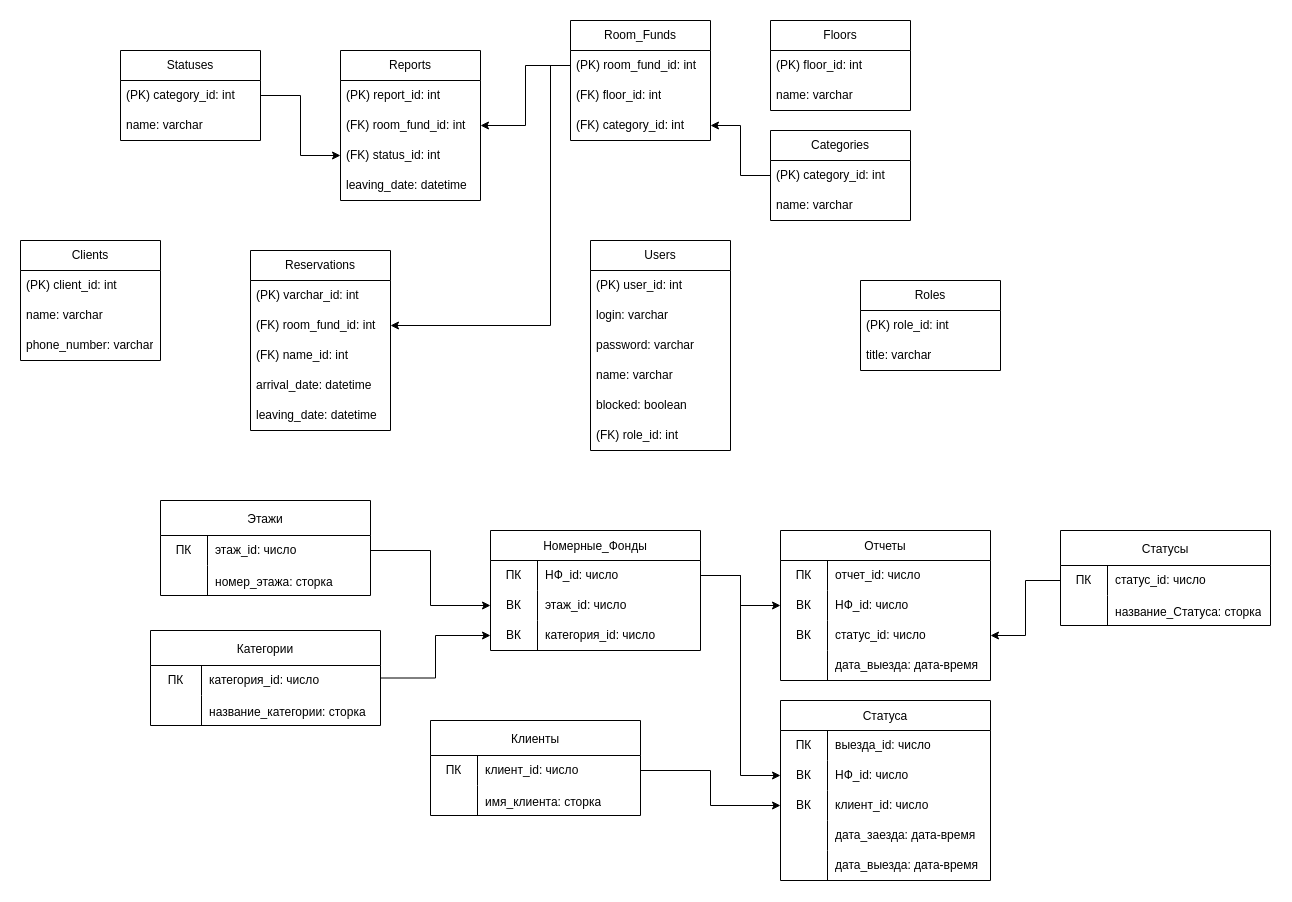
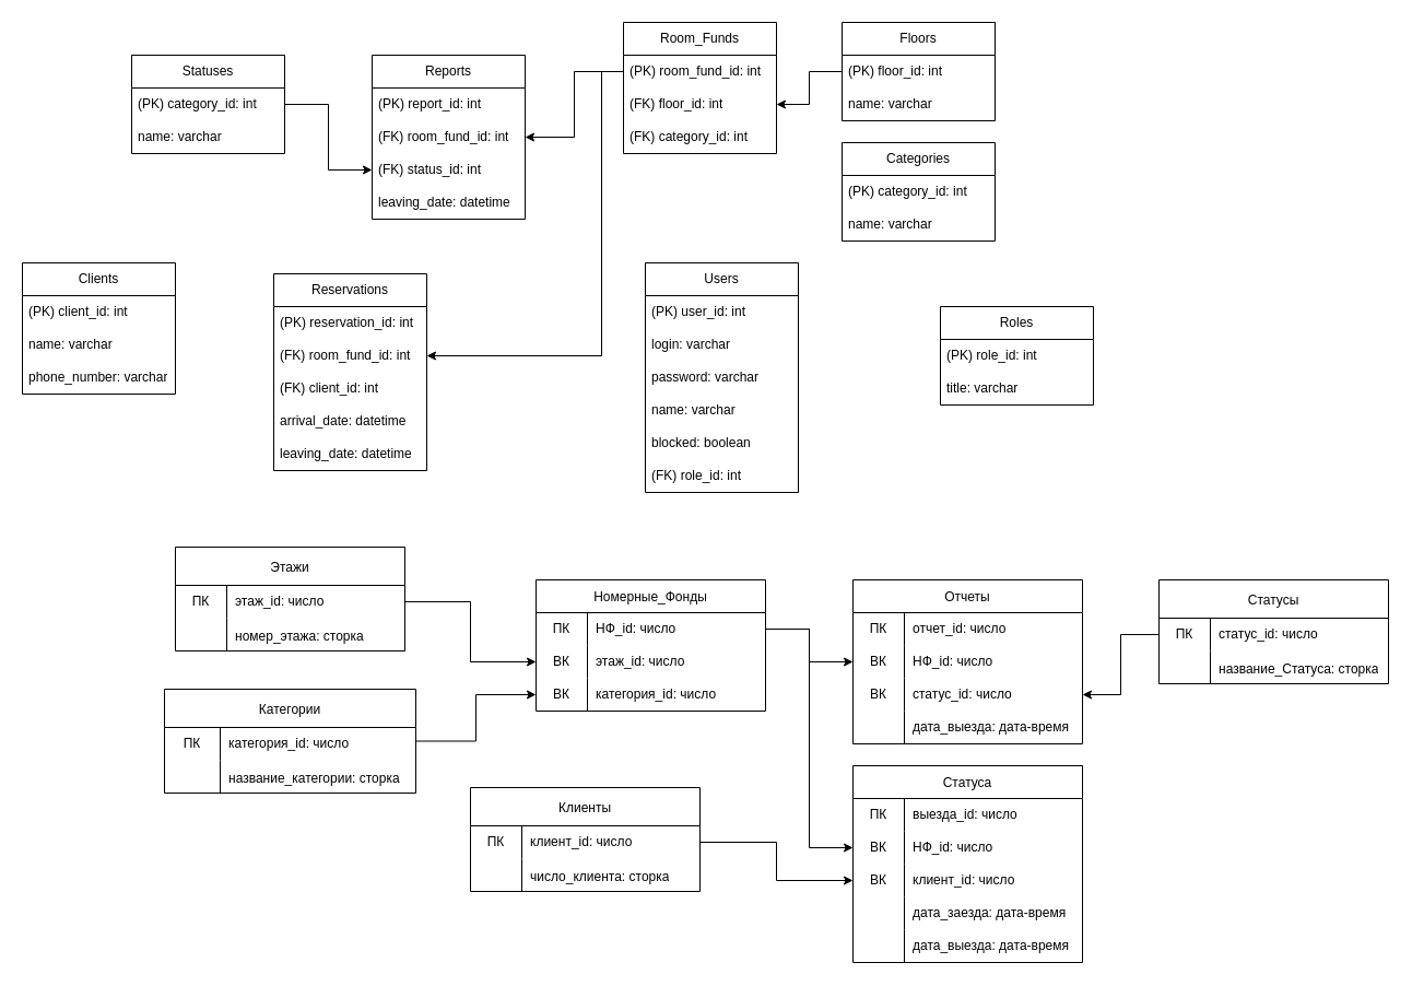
+ <mxCell id="13" style="edgeStyle=orthogonalEdgeStyle;rounded=0;orthogonalLoop=1;jettySize=auto;html=1;entryX=1;entryY=0.5;entryDx=0;entryDy=0;" parent="1" source="7" target="4" edge="1"><mxGeometry relative="1" as="geometry" /></mxCell>
- <mxCell id="9" style="edgeStyle=orthogonalEdgeStyle;rounded=0;orthogonalLoop=1;jettySize=auto;html=1;" parent="1" source="10" target="5" edge="1"><mxGeometry relative="1" as="geometry" /></mxCell>
- <mxCell id="25" value="(PK) varchar_id: int&amp;nbsp;" style="text;strokeColor=none;fillColor=none;align=left;verticalAlign=middle;spacingLeft=4;spacingRight=4;overflow=hidden;points=[[0,0.5],[1,0.5]];portConstraint=eastwest;rotatable=0;whiteSpace=wrap;html=1;" parent="24" vertex="1"><mxGeometry y="30" width="140" height="30" as="geometry" /></mxCell>
+ <mxCell id="25" value="(PK) reservation_id: int&amp;nbsp;" style="text;strokeColor=none;fillColor=none;align=left;verticalAlign=middle;spacingLeft=4;spacingRight=4;overflow=hidden;points=[[0,0.5],[1,0.5]];portConstraint=eastwest;rotatable=0;whiteSpace=wrap;html=1;" parent="24" vertex="1"><mxGeometry y="30" width="140" height="30" as="geometry" /></mxCell>
- <mxCell id="27" value="(FK) name_id: int" style="text;strokeColor=none;fillColor=none;align=left;verticalAlign=middle;spacingLeft=4;spacingRight=4;overflow=hidden;points=[[0,0.5],[1,0.5]];portConstraint=eastwest;rotatable=0;whiteSpace=wrap;html=1;" parent="24" vertex="1"><mxGeometry y="90" width="140" height="30" as="geometry" /></mxCell>
+ <mxCell id="27" value="(FK) client_id: int" style="text;strokeColor=none;fillColor=none;align=left;verticalAlign=middle;spacingLeft=4;spacingRight=4;overflow=hidden;points=[[0,0.5],[1,0.5]];portConstraint=eastwest;rotatable=0;whiteSpace=wrap;html=1;" parent="24" vertex="1"><mxGeometry y="90" width="140" height="30" as="geometry" /></mxCell>
- <mxCell id="114" value="&lt;font style=&quot;font-size: 12px;&quot;&gt;имя_клиента: сторка&lt;/font&gt;" style="shape=partialRectangle;html=1;whiteSpace=wrap;connectable=0;fillColor=none;top=0;left=0;bottom=0;right=0;align=left;spacingLeft=6;overflow=hidden;strokeColor=inherit;fontSize=16;" vertex="1" parent="112"><mxGeometry x="47" width="163" height="30" as="geometry"><mxRectangle width="163" height="30" as="alternateBounds" /></mxGeometry></mxCell>
+ <mxCell id="114" value="&lt;font style=&quot;font-size: 12px;&quot;&gt;число_клиента: сторка&lt;/font&gt;" style="shape=partialRectangle;html=1;whiteSpace=wrap;connectable=0;fillColor=none;top=0;left=0;bottom=0;right=0;align=left;spacingLeft=6;overflow=hidden;strokeColor=inherit;fontSize=16;" vertex="1" parent="112"><mxGeometry x="47" width="163" height="30" as="geometry"><mxRectangle width="163" height="30" as="alternateBounds" /></mxGeometry></mxCell>
